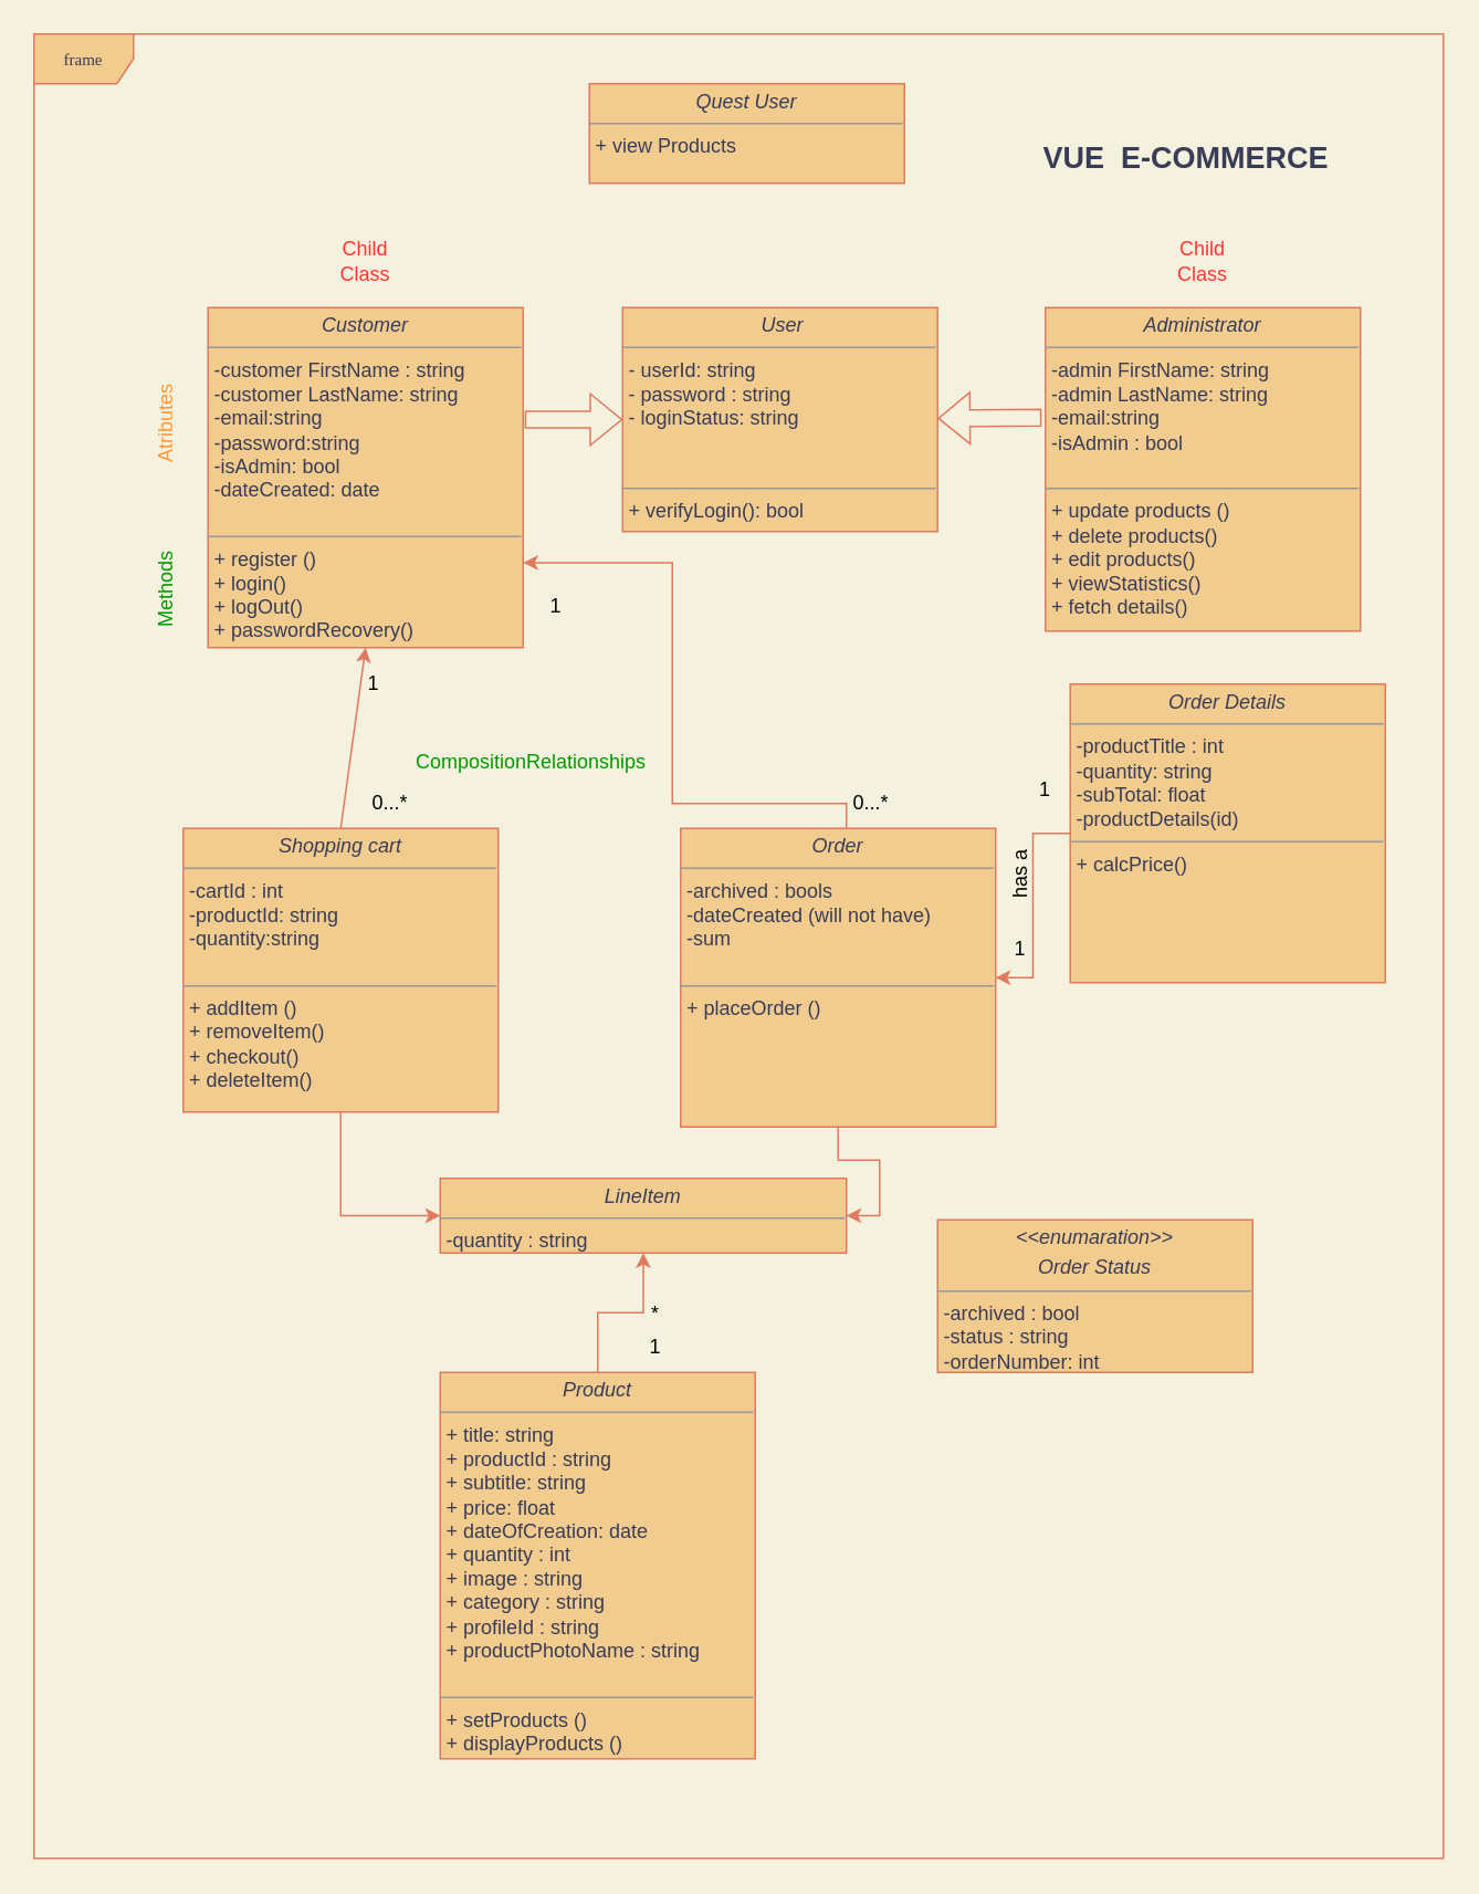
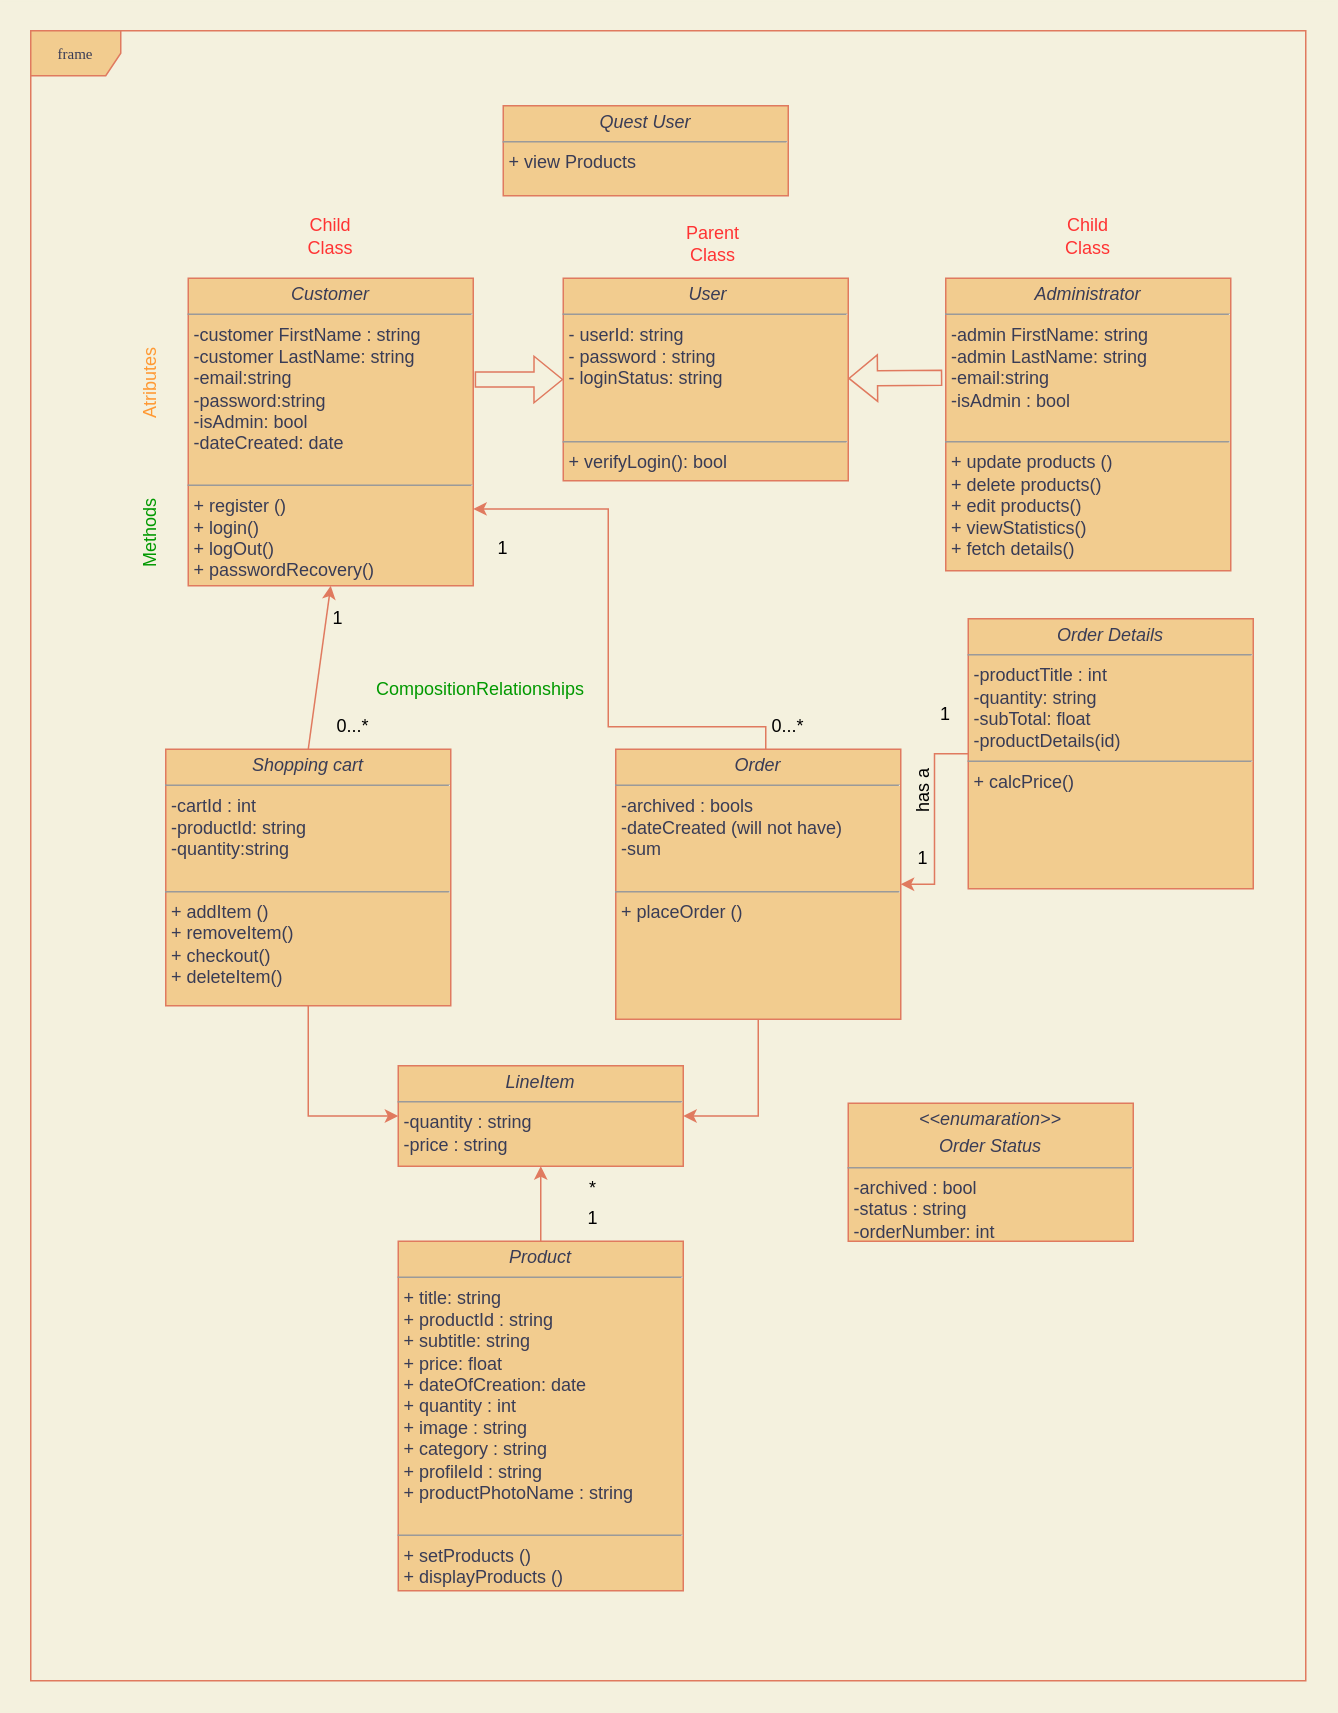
- <mxCell id="4" value="&lt;p style=&quot;margin: 0px ; margin-top: 4px ; text-align: center&quot;&gt;&lt;i&gt;Quest User&lt;/i&gt;&lt;br&gt;&lt;/p&gt;&lt;hr size=&quot;1&quot;&gt;&lt;p style=&quot;margin: 0px ; margin-left: 4px&quot;&gt;+ view Products&lt;/p&gt;&lt;p style=&quot;margin: 0px ; margin-left: 4px&quot;&gt;&lt;br&gt;&lt;/p&gt;&lt;hr size=&quot;1&quot;&gt;&lt;p style=&quot;margin: 0px ; margin-left: 4px&quot;&gt;&lt;br&gt;&lt;/p&gt;&lt;p style=&quot;margin: 0px ; margin-left: 4px&quot;&gt;&lt;br&gt;&lt;/p&gt;" style="verticalAlign=top;align=left;overflow=fill;fontSize=12;fontFamily=Helvetica;html=1;rounded=0;shadow=0;comic=0;labelBackgroundColor=none;strokeWidth=1;fillColor=#F2CC8F;strokeColor=#E07A5F;fontColor=#393C56;" vertex="1" parent="1"><mxGeometry x="355" y="50" width="190" height="60" as="geometry" /></mxCell>
+ <mxCell id="4" value="&lt;p style=&quot;margin: 0px ; margin-top: 4px ; text-align: center&quot;&gt;&lt;i&gt;Quest User&lt;/i&gt;&lt;br&gt;&lt;/p&gt;&lt;hr size=&quot;1&quot;&gt;&lt;p style=&quot;margin: 0px ; margin-left: 4px&quot;&gt;+ view Products&lt;/p&gt;&lt;p style=&quot;margin: 0px ; margin-left: 4px&quot;&gt;&lt;br&gt;&lt;/p&gt;&lt;hr size=&quot;1&quot;&gt;&lt;p style=&quot;margin: 0px ; margin-left: 4px&quot;&gt;&lt;br&gt;&lt;/p&gt;&lt;p style=&quot;margin: 0px ; margin-left: 4px&quot;&gt;&lt;br&gt;&lt;/p&gt;" style="verticalAlign=top;align=left;overflow=fill;fontSize=12;fontFamily=Helvetica;html=1;rounded=0;shadow=0;comic=0;labelBackgroundColor=none;strokeWidth=1;fillColor=#F2CC8F;strokeColor=#E07A5F;fontColor=#393C56;" vertex="1" parent="1"><mxGeometry x="335" y="70" width="190" height="60" as="geometry" /></mxCell>
- <mxCell id="36" value="&lt;b&gt;&lt;font style=&quot;font-size: 18px&quot;&gt;VUE &amp;nbsp;E-COMMERCE&lt;/font&gt;&lt;/b&gt;" style="text;html=1;strokeColor=none;fillColor=none;align=center;verticalAlign=middle;whiteSpace=wrap;rounded=0;fontColor=#393C56;" vertex="1" parent="1"><mxGeometry x="610" y="70" width="210" height="50" as="geometry" /></mxCell>
+ <mxCell id="11" value="&lt;font color=&quot;#ff3333&quot;&gt;Parent Class&lt;/font&gt;" style="text;html=1;strokeColor=none;fillColor=none;align=center;verticalAlign=middle;whiteSpace=wrap;rounded=0;fontColor=#393C56;" vertex="1" parent="1"><mxGeometry x="445" y="147" width="60" height="30" as="geometry" /></mxCell>
- <mxCell id="30" value="&lt;p style=&quot;margin: 0px ; margin-top: 4px ; text-align: center&quot;&gt;&lt;i&gt;LineItem&lt;/i&gt;&lt;/p&gt;&lt;hr size=&quot;1&quot;&gt;&lt;p style=&quot;margin: 0px ; margin-left: 4px&quot;&gt;-quantity : string&lt;/p&gt;&lt;p style=&quot;margin: 0px ; margin-left: 4px&quot;&gt;-price : string&lt;/p&gt;&lt;p style=&quot;margin: 0px ; margin-left: 4px&quot;&gt;&lt;br&gt;&lt;/p&gt;&lt;p style=&quot;margin: 0px ; margin-left: 4px&quot;&gt;&lt;br&gt;&lt;/p&gt;&lt;p style=&quot;margin: 0px ; margin-left: 4px&quot;&gt;&lt;br&gt;&lt;/p&gt;" style="verticalAlign=top;align=left;overflow=fill;fontSize=12;fontFamily=Helvetica;html=1;rounded=0;shadow=0;comic=0;labelBackgroundColor=none;strokeWidth=1;fillColor=#F2CC8F;strokeColor=#E07A5F;fontColor=#393C56;" vertex="1" parent="1"><mxGeometry x="265" y="710" width="245" height="45" as="geometry" /></mxCell>
+ <mxCell id="30" value="&lt;p style=&quot;margin: 0px ; margin-top: 4px ; text-align: center&quot;&gt;&lt;i&gt;LineItem&lt;/i&gt;&lt;/p&gt;&lt;hr size=&quot;1&quot;&gt;&lt;p style=&quot;margin: 0px ; margin-left: 4px&quot;&gt;-quantity : string&lt;/p&gt;&lt;p style=&quot;margin: 0px ; margin-left: 4px&quot;&gt;-price : string&lt;/p&gt;&lt;p style=&quot;margin: 0px ; margin-left: 4px&quot;&gt;&lt;br&gt;&lt;/p&gt;&lt;p style=&quot;margin: 0px ; margin-left: 4px&quot;&gt;&lt;br&gt;&lt;/p&gt;&lt;p style=&quot;margin: 0px ; margin-left: 4px&quot;&gt;&lt;br&gt;&lt;/p&gt;" style="verticalAlign=top;align=left;overflow=fill;fontSize=12;fontFamily=Helvetica;html=1;rounded=0;shadow=0;comic=0;labelBackgroundColor=none;strokeWidth=1;fillColor=#F2CC8F;strokeColor=#E07A5F;fontColor=#393C56;" vertex="1" parent="1"><mxGeometry x="265" y="710" width="190" height="67" as="geometry" /></mxCell>
